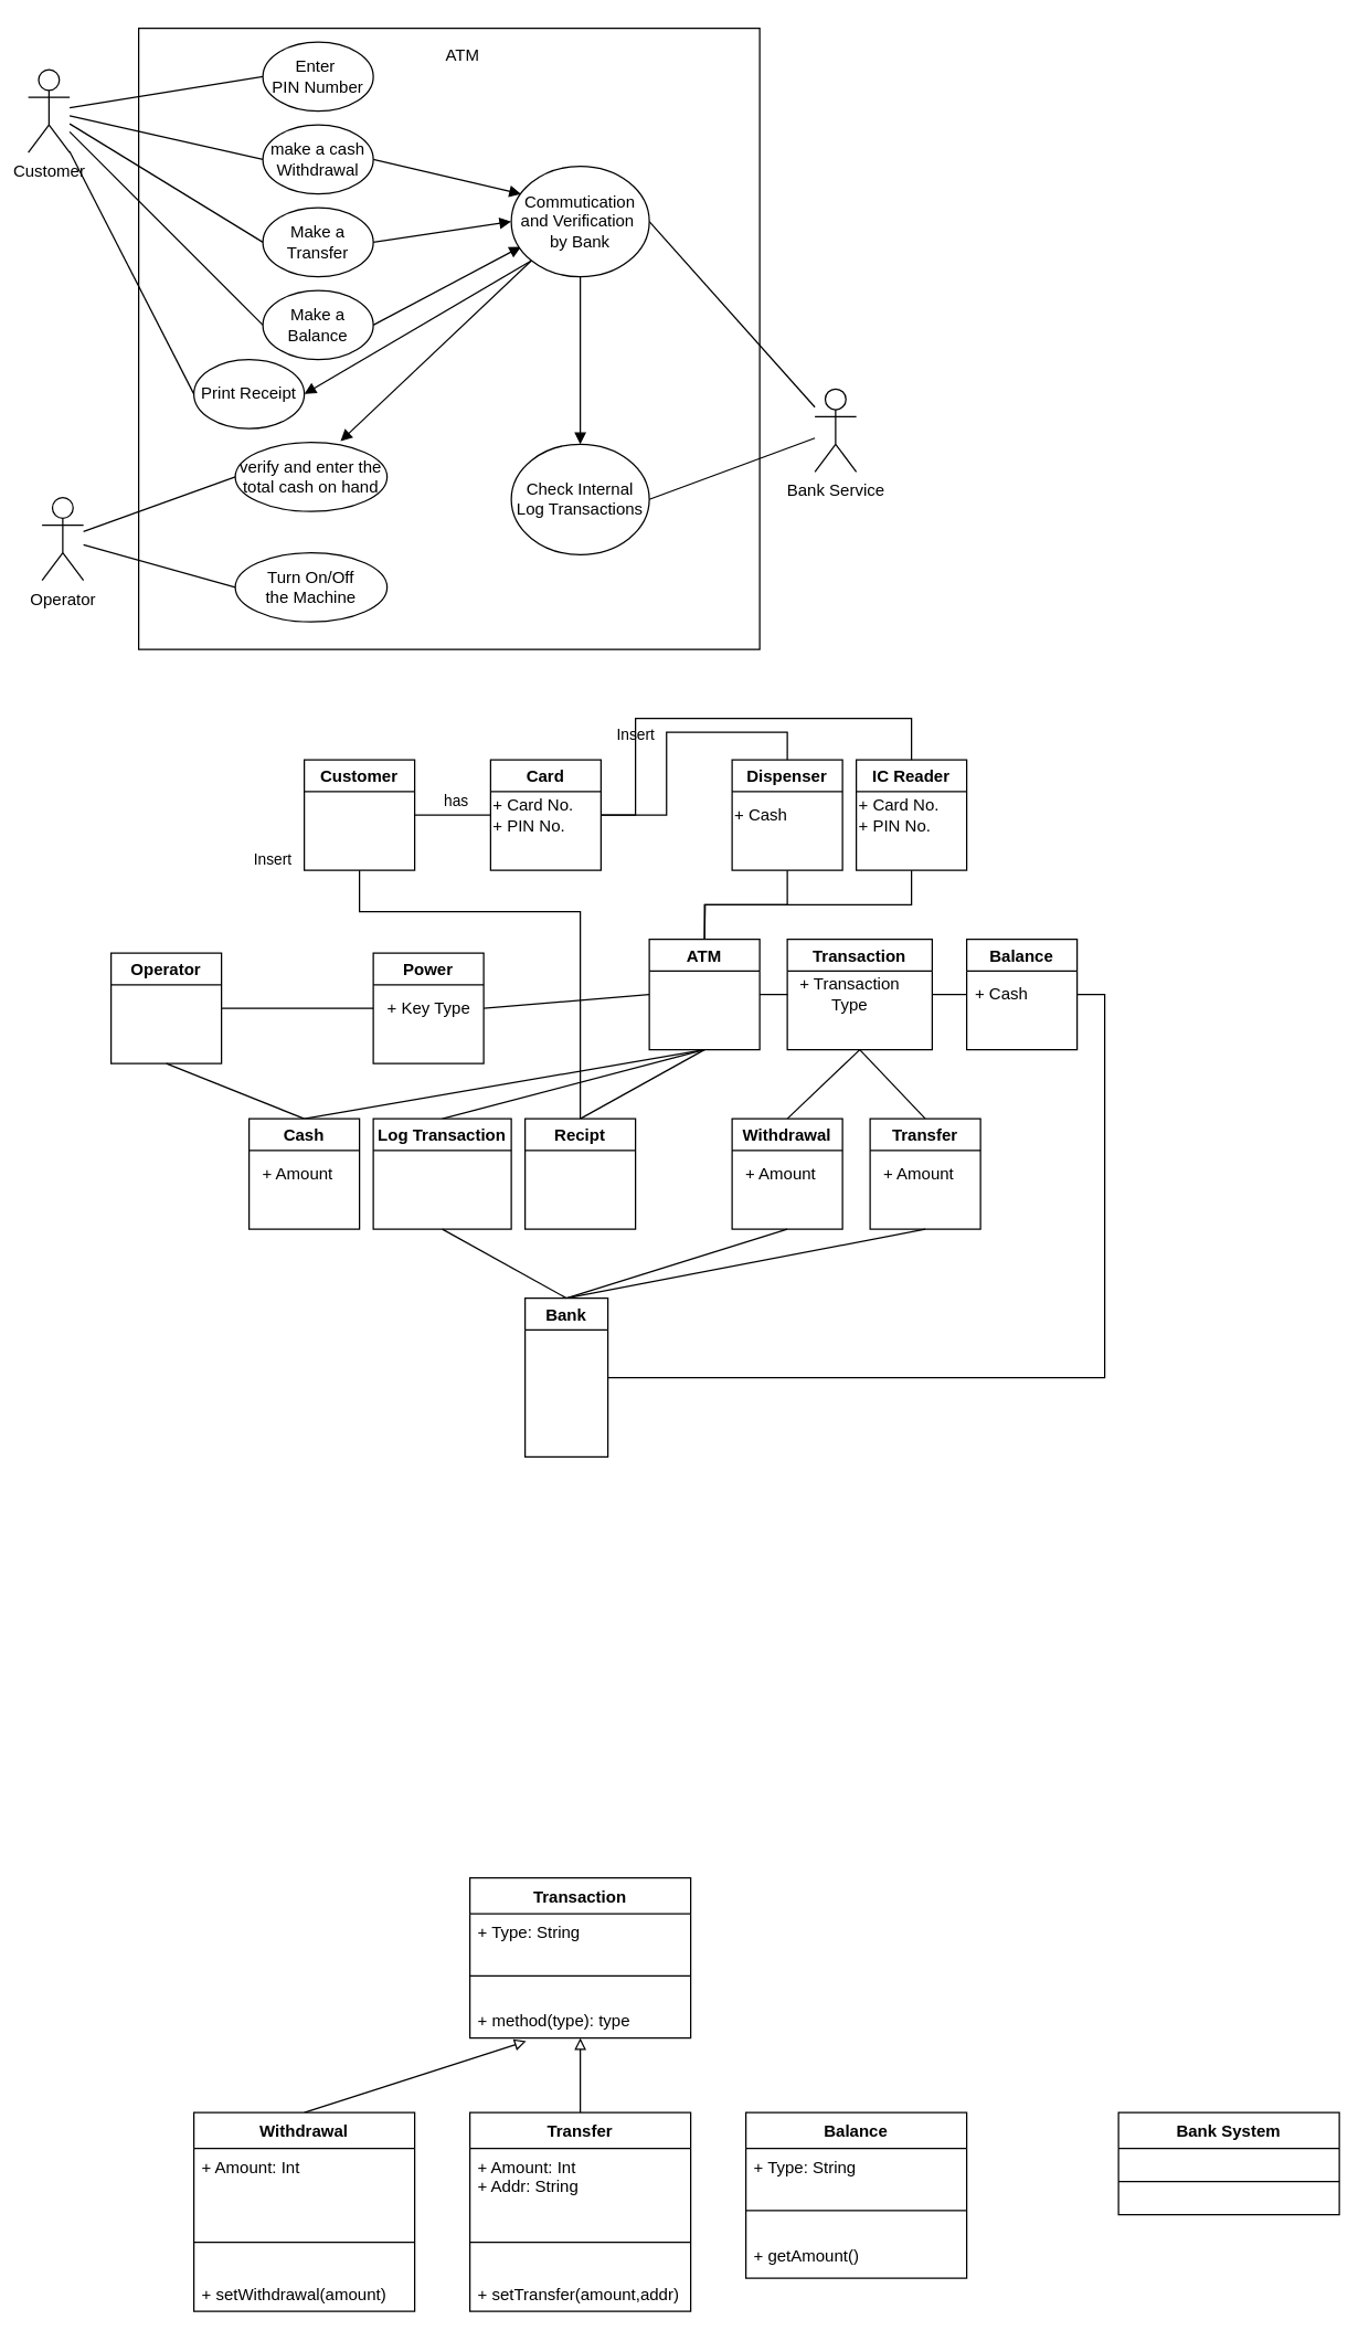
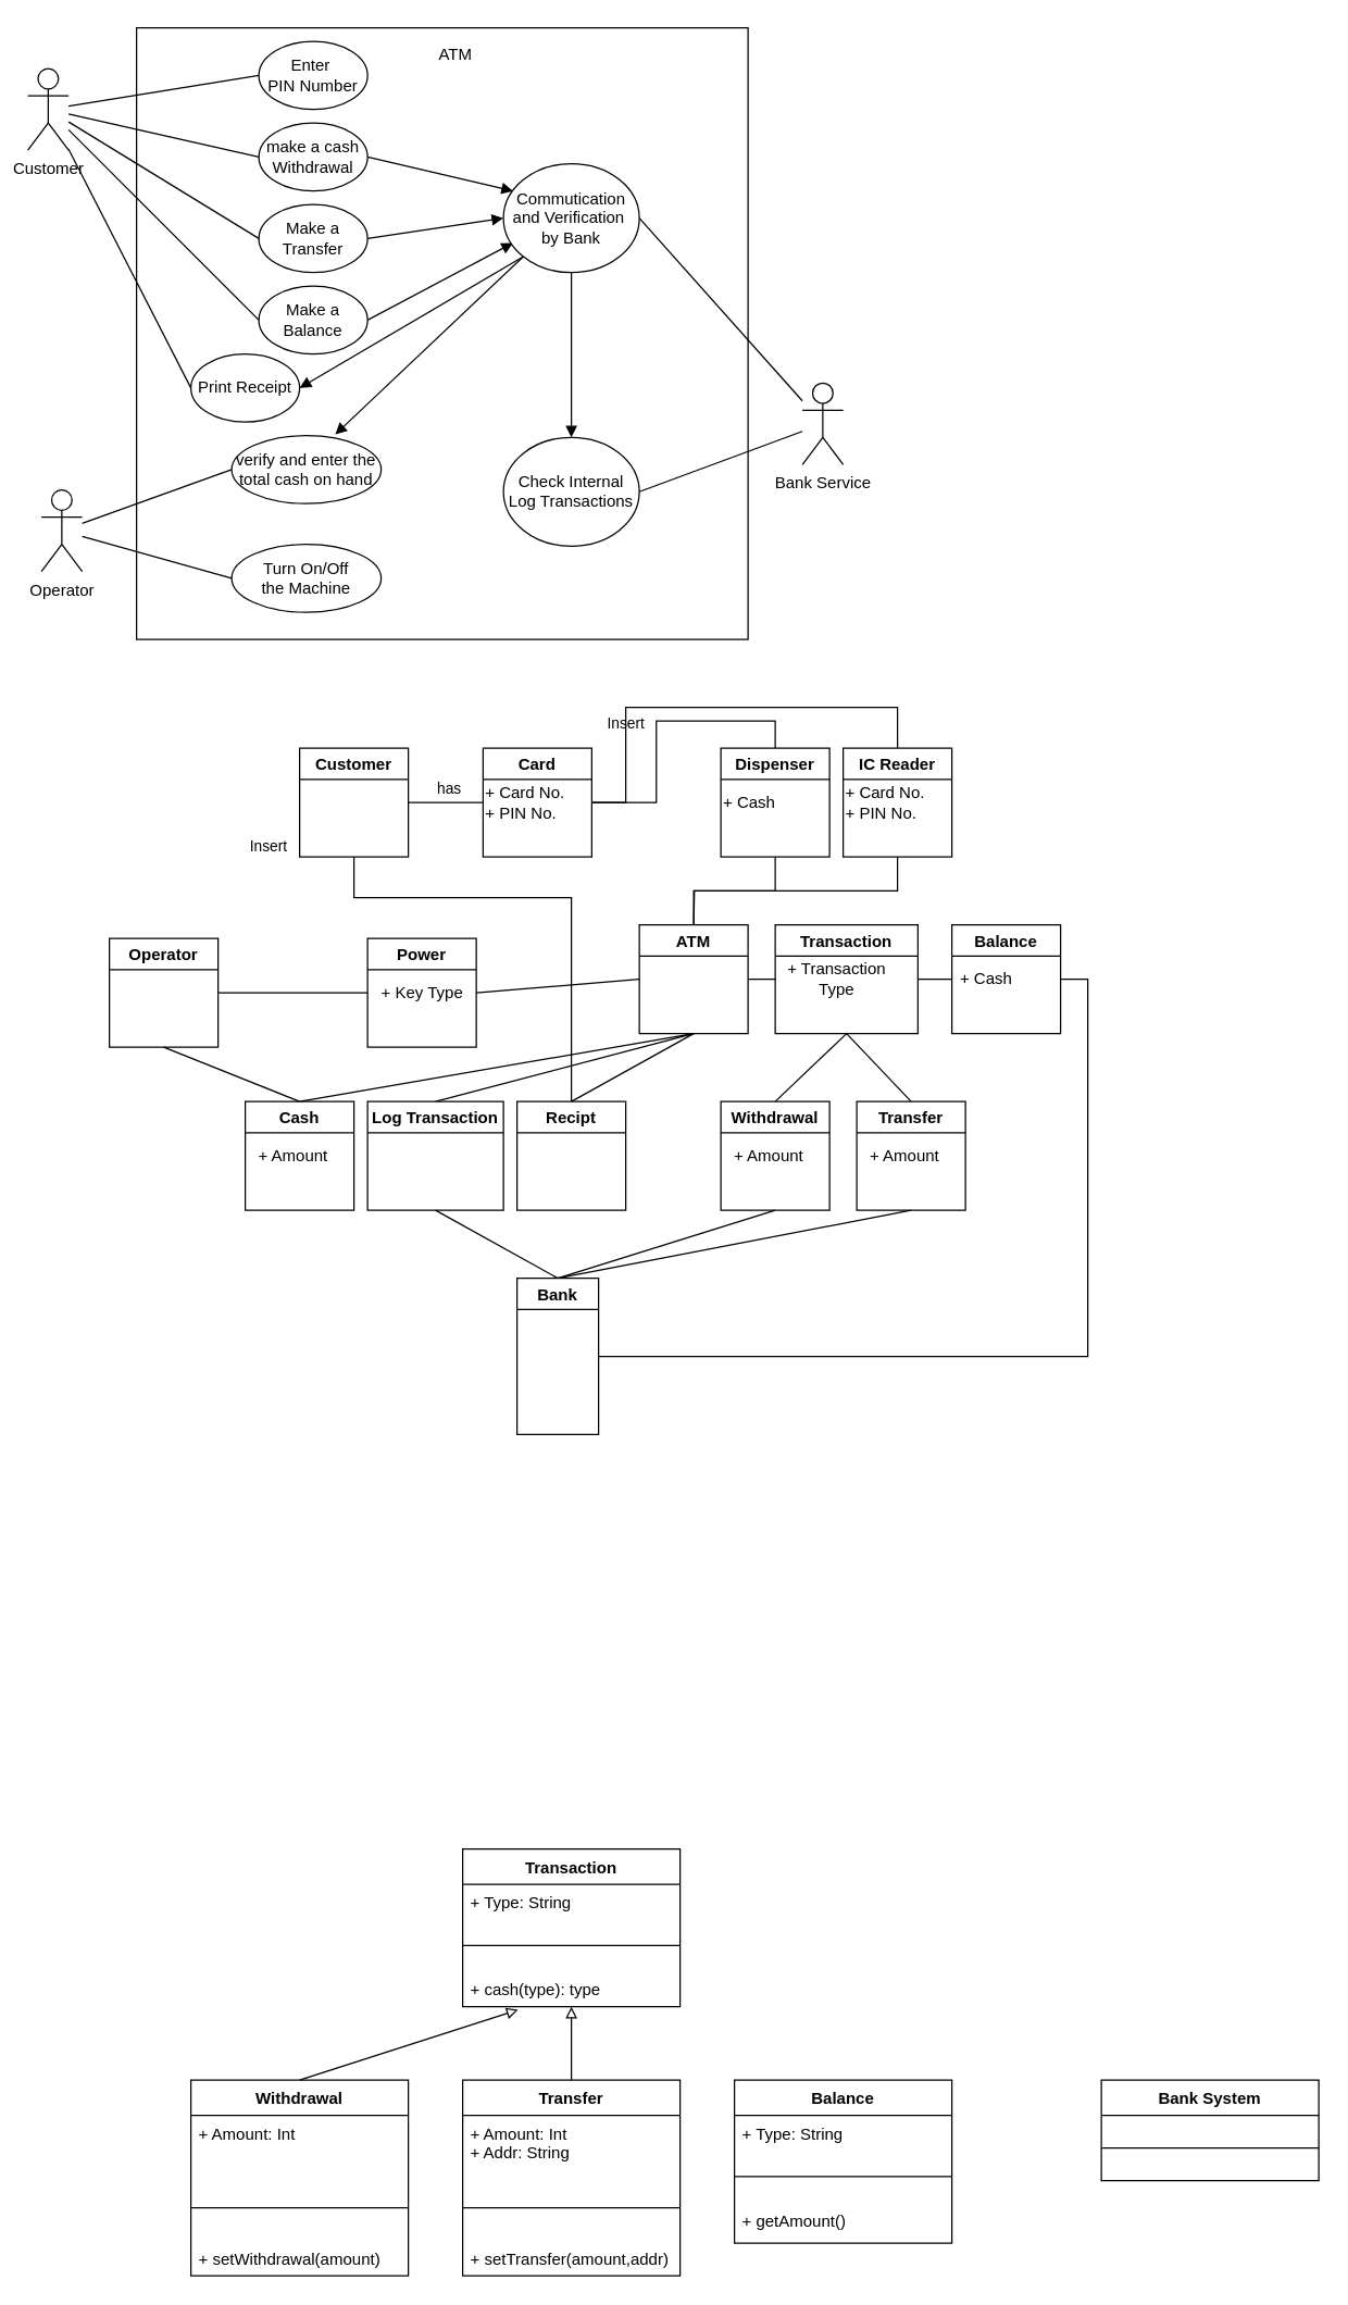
- <mxCell id="80" value="+ method(type): type" style="text;strokeColor=none;fillColor=none;align=left;verticalAlign=top;spacingLeft=4;spacingRight=4;overflow=hidden;rotatable=0;points=[[0,0.5],[1,0.5]];portConstraint=eastwest;" vertex="1" parent="77"><mxGeometry y="90" width="160" height="26" as="geometry" /></mxCell>
+ <mxCell id="80" value="+ cash(type): type" style="text;strokeColor=none;fillColor=none;align=left;verticalAlign=top;spacingLeft=4;spacingRight=4;overflow=hidden;rotatable=0;points=[[0,0.5],[1,0.5]];portConstraint=eastwest;" vertex="1" parent="77"><mxGeometry y="90" width="160" height="26" as="geometry" /></mxCell>
